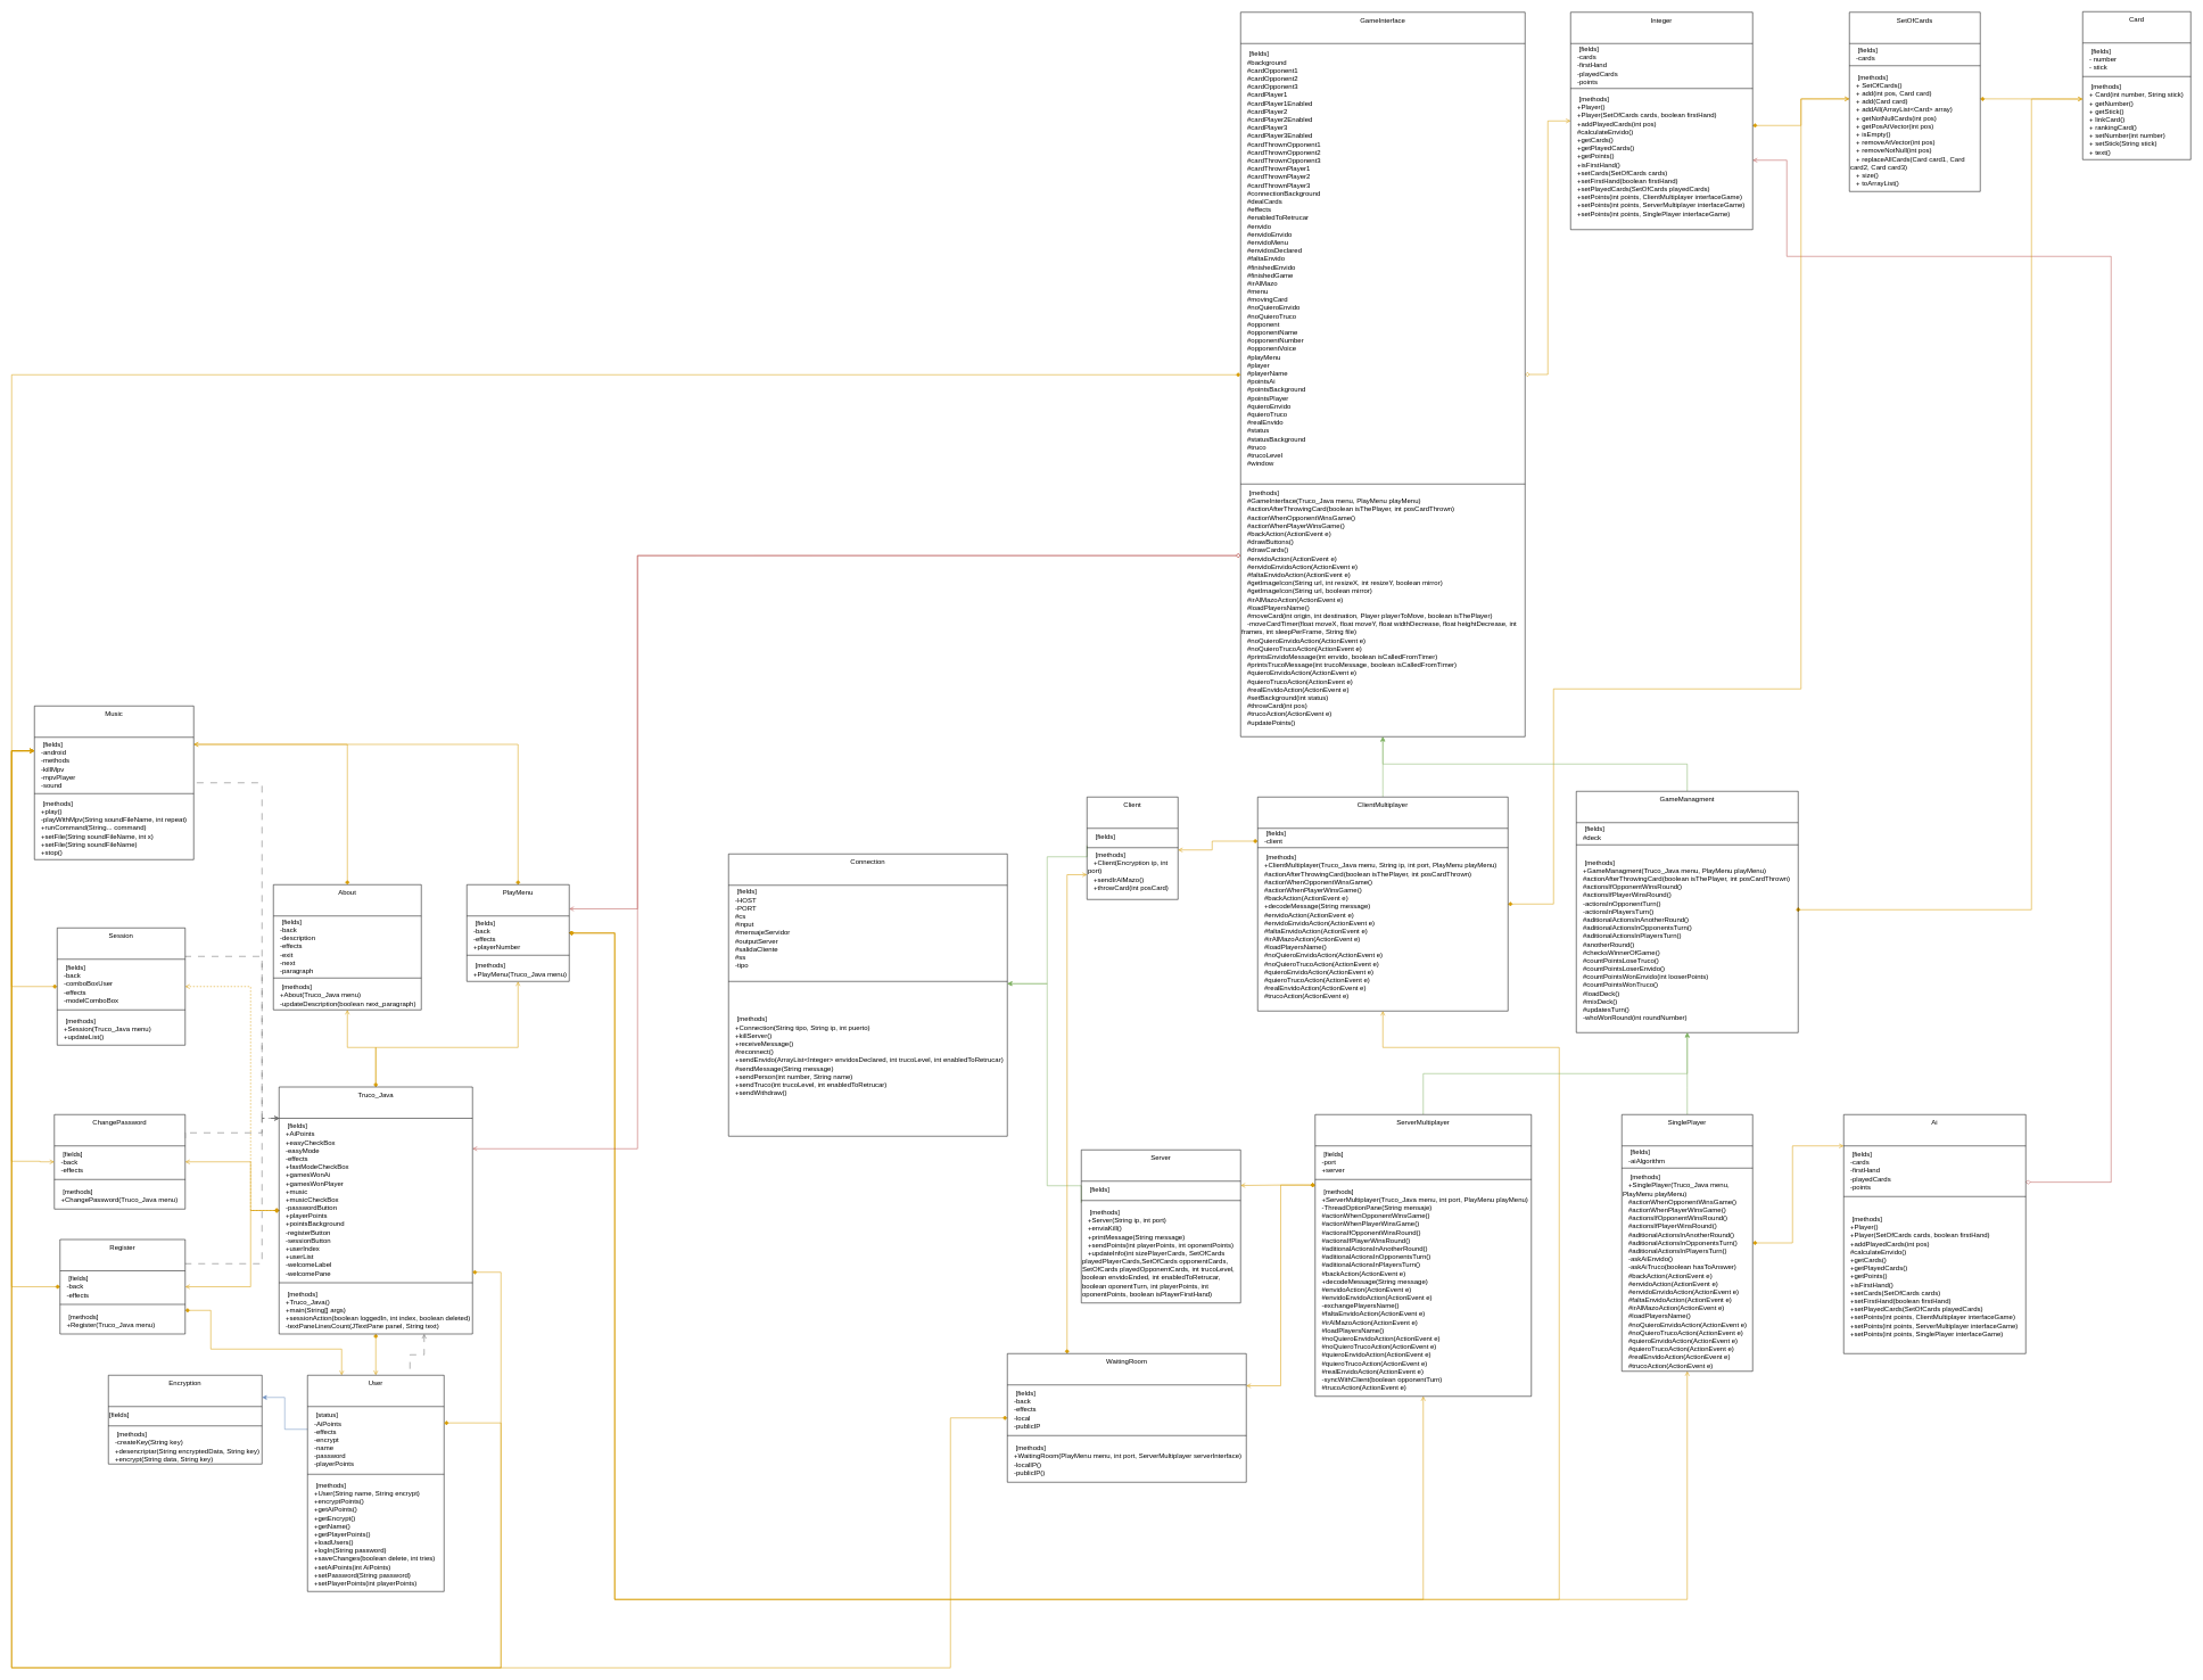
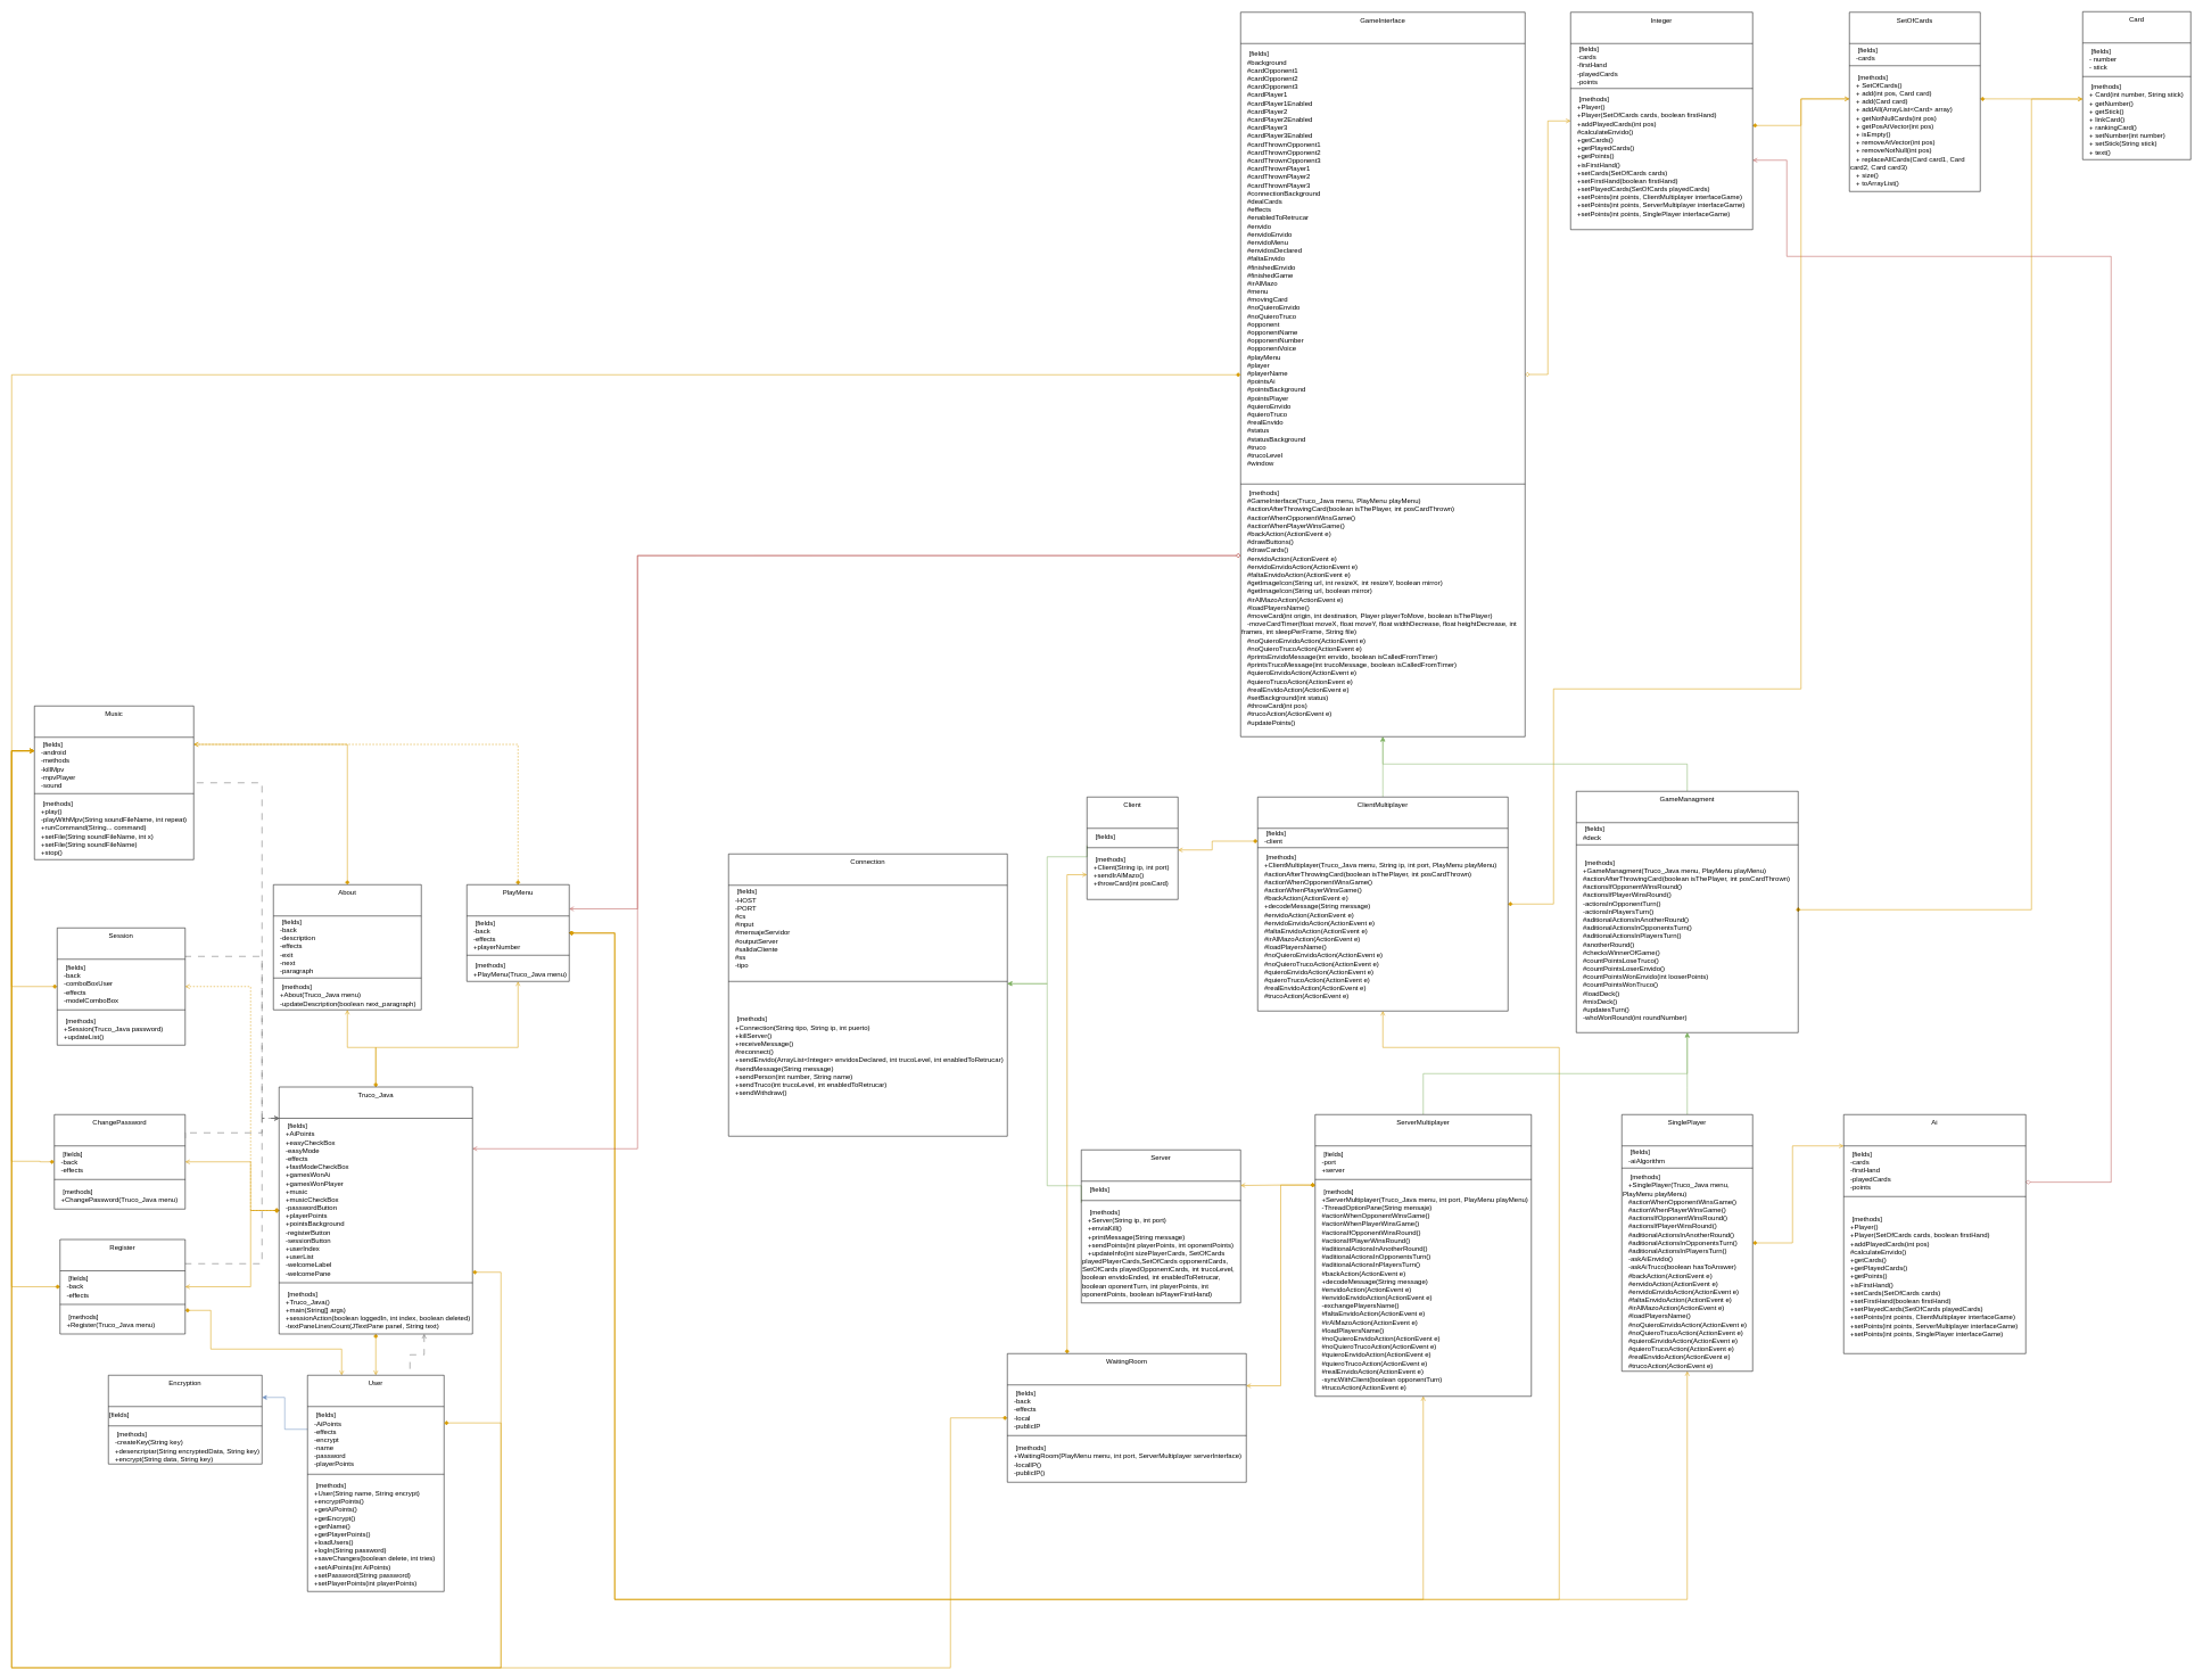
- <mxCell id="52" style="edgeStyle=orthogonalEdgeStyle;rounded=0;orthogonalLoop=1;jettySize=auto;html=1;exitX=1;exitY=0.25;exitDx=0;exitDy=0;entryX=0.5;entryY=0;entryDx=0;entryDy=0;fillColor=#ffe6cc;strokeColor=#d79b00;startArrow=open;startFill=0;endArrow=diamond;endFill=1;" parent="1" source="58" target="67" edge="1"><mxGeometry relative="1" as="geometry"><Array as="points"><mxPoint x="910" y="1308" /></Array></mxGeometry></mxCell>
+ <mxCell id="52" style="edgeStyle=orthogonalEdgeStyle;rounded=0;orthogonalLoop=1;jettySize=auto;html=1;exitX=1;exitY=0.25;exitDx=0;exitDy=0;entryX=0.5;entryY=0;entryDx=0;entryDy=0;fillColor=#ffe6cc;strokeColor=#d79b00;startArrow=open;startFill=0;endArrow=diamond;endFill=1;dashed=1;" parent="1" source="58" target="67" edge="1"><mxGeometry relative="1" as="geometry"><Array as="points"><mxPoint x="910" y="1308" /></Array></mxGeometry></mxCell>
- <mxCell id="24" value="&lt;div align=&quot;left&quot;&gt;&amp;nbsp;&amp;nbsp;&amp;nbsp; [methods]&lt;br&gt;&amp;nbsp;&amp;nbsp; +Client(Encryption ip, int port)&lt;br&gt;&amp;nbsp;&amp;nbsp; +sendIrAlMazo()&lt;br&gt;&amp;nbsp;&amp;nbsp; +throwCard(int posCard)&lt;br&gt;&lt;br&gt;&lt;/div&gt;" style="text;html=1;strokeColor=none;fillColor=none;align=left;verticalAlign=middle;whiteSpace=wrap;rounded=0;" parent="21" vertex="1"><mxGeometry y="93" width="160" height="87" as="geometry" /></mxCell>
+ <mxCell id="24" value="&lt;div align=&quot;left&quot;&gt;&amp;nbsp;&amp;nbsp;&amp;nbsp; [methods]&lt;br&gt;&amp;nbsp;&amp;nbsp; +Client(String ip, int port)&lt;br&gt;&amp;nbsp;&amp;nbsp; +sendIrAlMazo()&lt;br&gt;&amp;nbsp;&amp;nbsp; +throwCard(int posCard)&lt;br&gt;&lt;br&gt;&lt;/div&gt;" style="text;html=1;strokeColor=none;fillColor=none;align=left;verticalAlign=middle;whiteSpace=wrap;rounded=0;" parent="21" vertex="1"><mxGeometry y="93" width="160" height="87" as="geometry" /></mxCell>
- <mxCell id="97" value="&lt;div align=&quot;left&quot;&gt;&amp;nbsp;&amp;nbsp;&amp;nbsp; [methods]&lt;br&gt;&amp;nbsp;&amp;nbsp; +Session(Truco_Java menu)&lt;br&gt;&amp;nbsp;&amp;nbsp; +updateList()&lt;br&gt;&lt;/div&gt;" style="text;html=1;strokeColor=none;fillColor=none;align=left;verticalAlign=middle;whiteSpace=wrap;rounded=0;" parent="94" vertex="1"><mxGeometry y="148" width="225" height="58" as="geometry" /></mxCell>
+ <mxCell id="97" value="&lt;div align=&quot;left&quot;&gt;&amp;nbsp;&amp;nbsp;&amp;nbsp; [methods]&lt;br&gt;&amp;nbsp;&amp;nbsp; +Session(Truco_Java password)&lt;br&gt;&amp;nbsp;&amp;nbsp; +updateList()&lt;br&gt;&lt;/div&gt;" style="text;html=1;strokeColor=none;fillColor=none;align=left;verticalAlign=middle;whiteSpace=wrap;rounded=0;" parent="94" vertex="1"><mxGeometry y="148" width="225" height="58" as="geometry" /></mxCell>
- <mxCell id="54" style="edgeStyle=orthogonalEdgeStyle;rounded=0;orthogonalLoop=1;jettySize=auto;html=1;exitX=0;exitY=0.25;exitDx=0;exitDy=0;entryX=0;entryY=0.5;entryDx=0;entryDy=0;fillColor=#ffe6cc;strokeColor=#d79b00;startArrow=open;startFill=0;endArrow=open;endFill=1;" parent="1" source="59" target="16" edge="1"><mxGeometry relative="1" as="geometry"><Array as="points"><mxPoint x="20" y="1319" /><mxPoint x="20" y="2040" /><mxPoint x="70" y="2040" /></Array></mxGeometry></mxCell>
+ <mxCell id="54" style="edgeStyle=orthogonalEdgeStyle;rounded=0;orthogonalLoop=1;jettySize=auto;html=1;exitX=0;exitY=0.25;exitDx=0;exitDy=0;entryX=0;entryY=0.5;entryDx=0;entryDy=0;fillColor=#ffe6cc;strokeColor=#d79b00;startArrow=open;startFill=0;endArrow=diamond;endFill=1;" parent="1" source="59" target="16" edge="1"><mxGeometry relative="1" as="geometry"><Array as="points"><mxPoint x="20" y="1319" /><mxPoint x="20" y="2040" /><mxPoint x="70" y="2040" /></Array></mxGeometry></mxCell>
- <mxCell id="123" value="&lt;div align=&quot;left&quot;&gt;&amp;nbsp;&amp;nbsp;&amp;nbsp; [status]&lt;br&gt;&amp;nbsp;&amp;nbsp; -AiPoints&lt;br&gt;&amp;nbsp;&amp;nbsp; -effects&lt;br&gt;&amp;nbsp;&amp;nbsp; -encrypt&lt;br&gt;&amp;nbsp;&amp;nbsp; -name&lt;br&gt;&amp;nbsp;&amp;nbsp; -password&lt;br&gt;&amp;nbsp;&amp;nbsp; -playerPoints&lt;br&gt;&lt;/div&gt;" style="text;html=1;strokeColor=none;fillColor=none;align=left;verticalAlign=middle;whiteSpace=wrap;rounded=0;" parent="122" vertex="1"><mxGeometry y="55" width="240" height="115" as="geometry" /></mxCell>
+ <mxCell id="123" value="&lt;div align=&quot;left&quot;&gt;&amp;nbsp;&amp;nbsp;&amp;nbsp; [fields]&lt;br&gt;&amp;nbsp;&amp;nbsp; -AiPoints&lt;br&gt;&amp;nbsp;&amp;nbsp; -effects&lt;br&gt;&amp;nbsp;&amp;nbsp; -encrypt&lt;br&gt;&amp;nbsp;&amp;nbsp; -name&lt;br&gt;&amp;nbsp;&amp;nbsp; -password&lt;br&gt;&amp;nbsp;&amp;nbsp; -playerPoints&lt;br&gt;&lt;/div&gt;" style="text;html=1;strokeColor=none;fillColor=none;align=left;verticalAlign=middle;whiteSpace=wrap;rounded=0;" parent="122" vertex="1"><mxGeometry y="55" width="240" height="115" as="geometry" /></mxCell>
